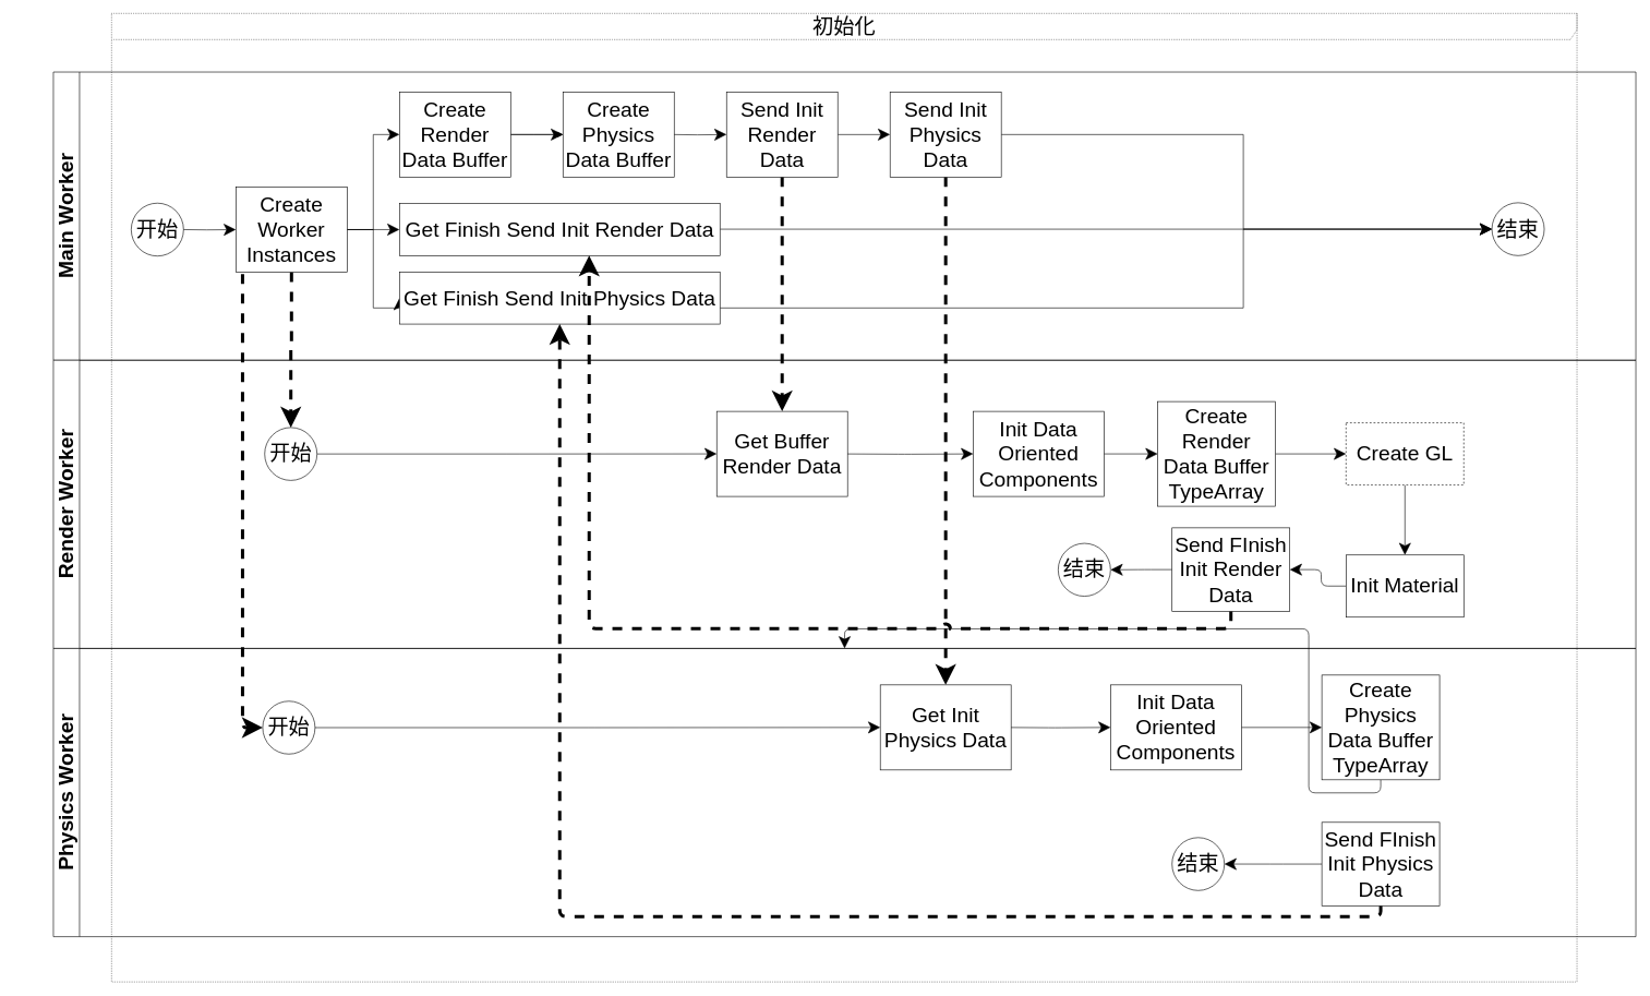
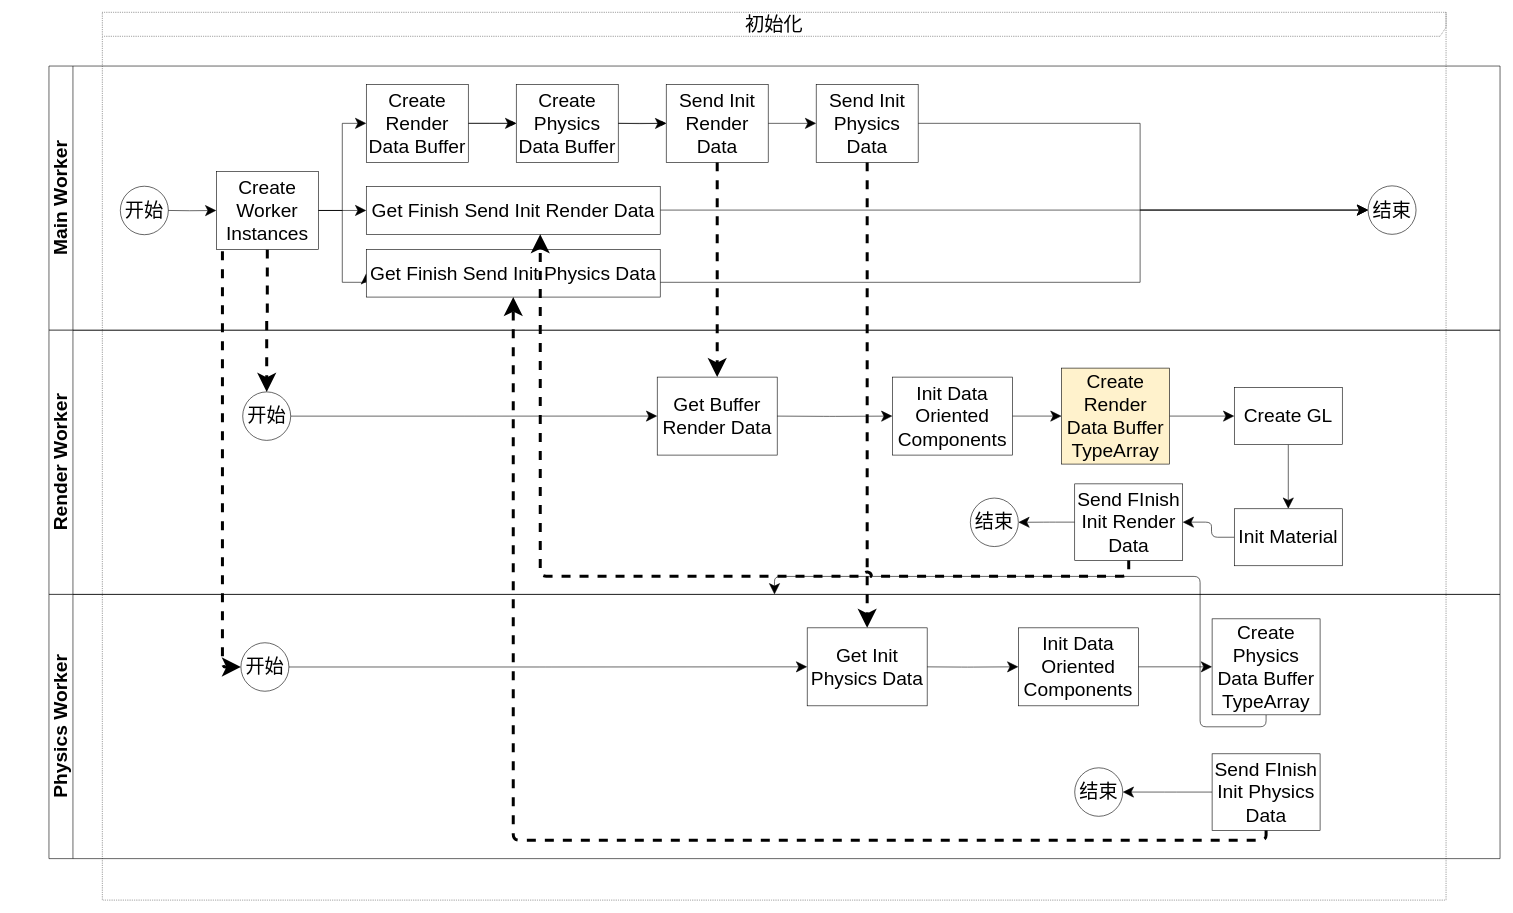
+ <mxCell id="20" value="" style="edgeStyle=orthogonalEdgeStyle;rounded=0;orthogonalLoop=1;jettySize=auto;html=1;" parent="1" source="21" target="24" edge="1"><mxGeometry relative="1" as="geometry" /></mxCell>
- <mxCell id="37" value="Create Render Data Buffer TypeArray" style="whiteSpace=wrap;html=1;fontSize=32;" parent="1" vertex="1"><mxGeometry x="1769" y="613.14" width="180" height="160" as="geometry" /></mxCell>
+ <mxCell id="37" value="Create Render Data Buffer TypeArray" style="whiteSpace=wrap;html=1;fontSize=32;fillColor=#fff2cc;" parent="1" vertex="1"><mxGeometry x="1769" y="613.14" width="180" height="160" as="geometry" /></mxCell>
- <mxCell id="39" value="Create GL" style="whiteSpace=wrap;html=1;fontSize=32;dashed=1;" parent="1" vertex="1"><mxGeometry x="2057" y="645.64" width="180" height="95" as="geometry" /></mxCell>
+ <mxCell id="39" value="Create GL" style="whiteSpace=wrap;html=1;fontSize=32;" parent="1" vertex="1"><mxGeometry x="2057" y="645.64" width="180" height="95" as="geometry" /></mxCell>
